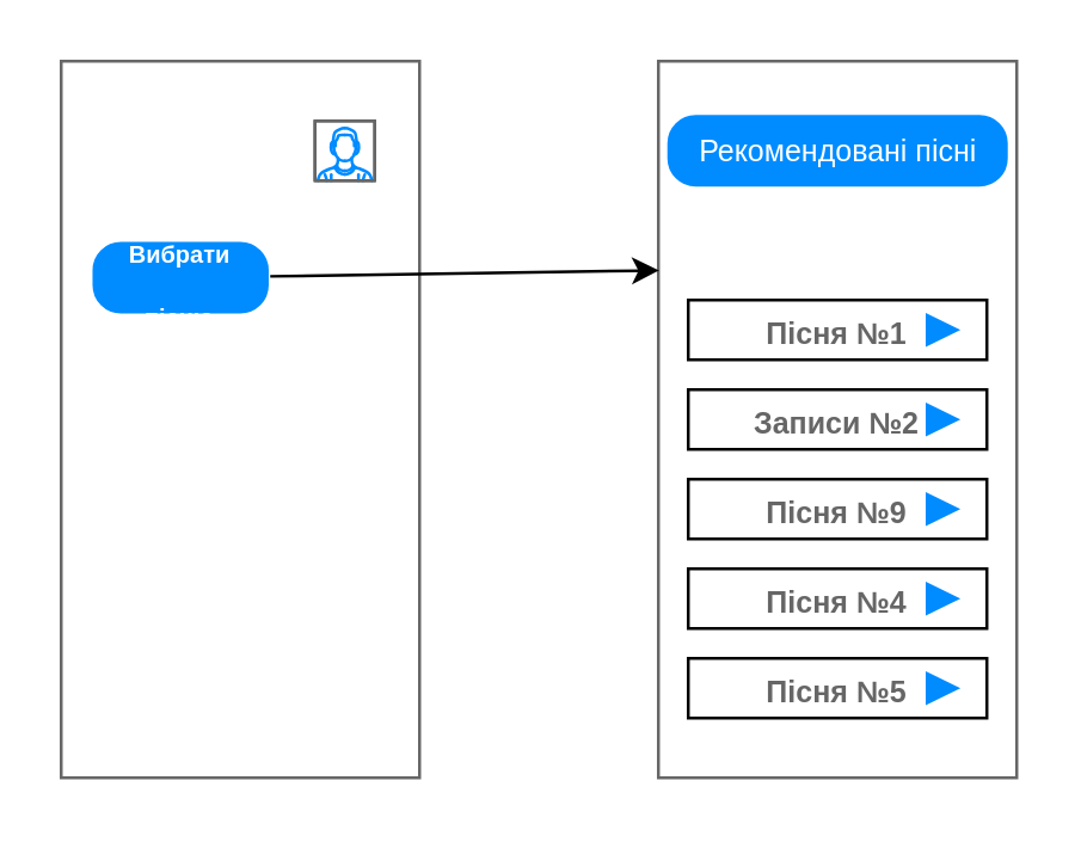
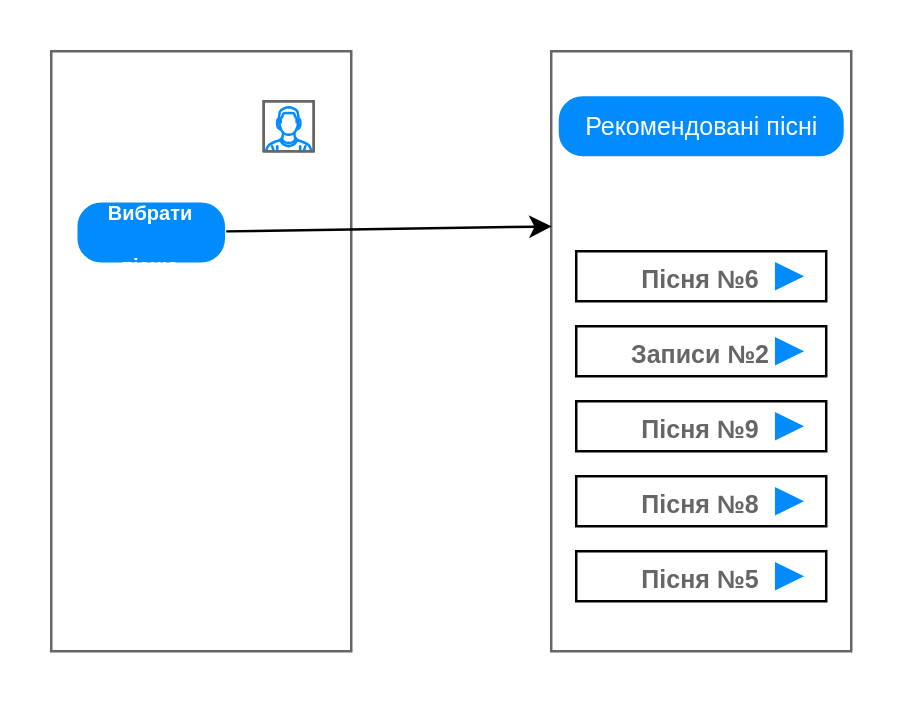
- <mxCell id="8" value="&lt;span style=&quot;font-size: 10px;&quot;&gt;Пісня №1&lt;/span&gt;" style="strokeColor=inherit;fillColor=inherit;gradientColor=inherit;strokeWidth=1;shadow=0;dashed=0;align=center;html=1;shape=mxgraph.mockup.containers.rrect;rSize=0;fontSize=17;fontColor=#666666;fontStyle=1;resizeWidth=1;whiteSpace=wrap;" vertex="1" parent="1"><mxGeometry x="229.99" y="100" width="100" height="20" as="geometry" /></mxCell>
+ <mxCell id="8" value="&lt;span style=&quot;font-size: 10px;&quot;&gt;Пісня №6&lt;/span&gt;" style="strokeColor=inherit;fillColor=inherit;gradientColor=inherit;strokeWidth=1;shadow=0;dashed=0;align=center;html=1;shape=mxgraph.mockup.containers.rrect;rSize=0;fontSize=17;fontColor=#666666;fontStyle=1;resizeWidth=1;whiteSpace=wrap;" vertex="1" parent="1"><mxGeometry x="229.99" y="100" width="100" height="20" as="geometry" /></mxCell>
- <mxCell id="11" value="&lt;span style=&quot;font-size: 10px;&quot;&gt;Пісня №4&lt;/span&gt;" style="strokeColor=inherit;fillColor=inherit;gradientColor=inherit;strokeWidth=1;shadow=0;dashed=0;align=center;html=1;shape=mxgraph.mockup.containers.rrect;rSize=0;fontSize=17;fontColor=#666666;fontStyle=1;resizeWidth=1;whiteSpace=wrap;" vertex="1" parent="1"><mxGeometry x="229.99" y="190" width="100" height="20" as="geometry" /></mxCell>
+ <mxCell id="11" value="&lt;span style=&quot;font-size: 10px;&quot;&gt;Пісня №8&lt;/span&gt;" style="strokeColor=inherit;fillColor=inherit;gradientColor=inherit;strokeWidth=1;shadow=0;dashed=0;align=center;html=1;shape=mxgraph.mockup.containers.rrect;rSize=0;fontSize=17;fontColor=#666666;fontStyle=1;resizeWidth=1;whiteSpace=wrap;" vertex="1" parent="1"><mxGeometry x="229.99" y="190" width="100" height="20" as="geometry" /></mxCell>
